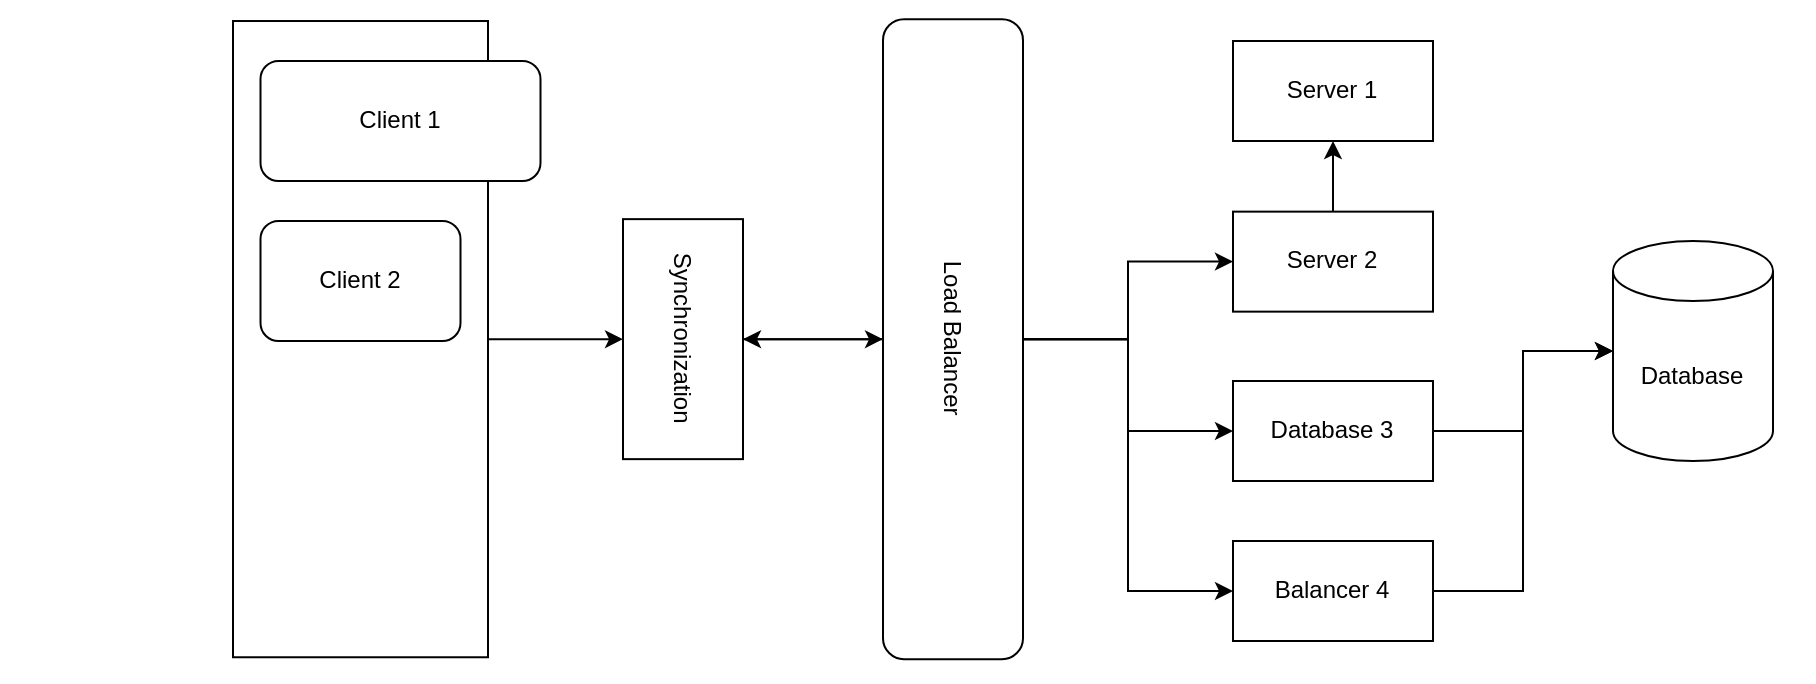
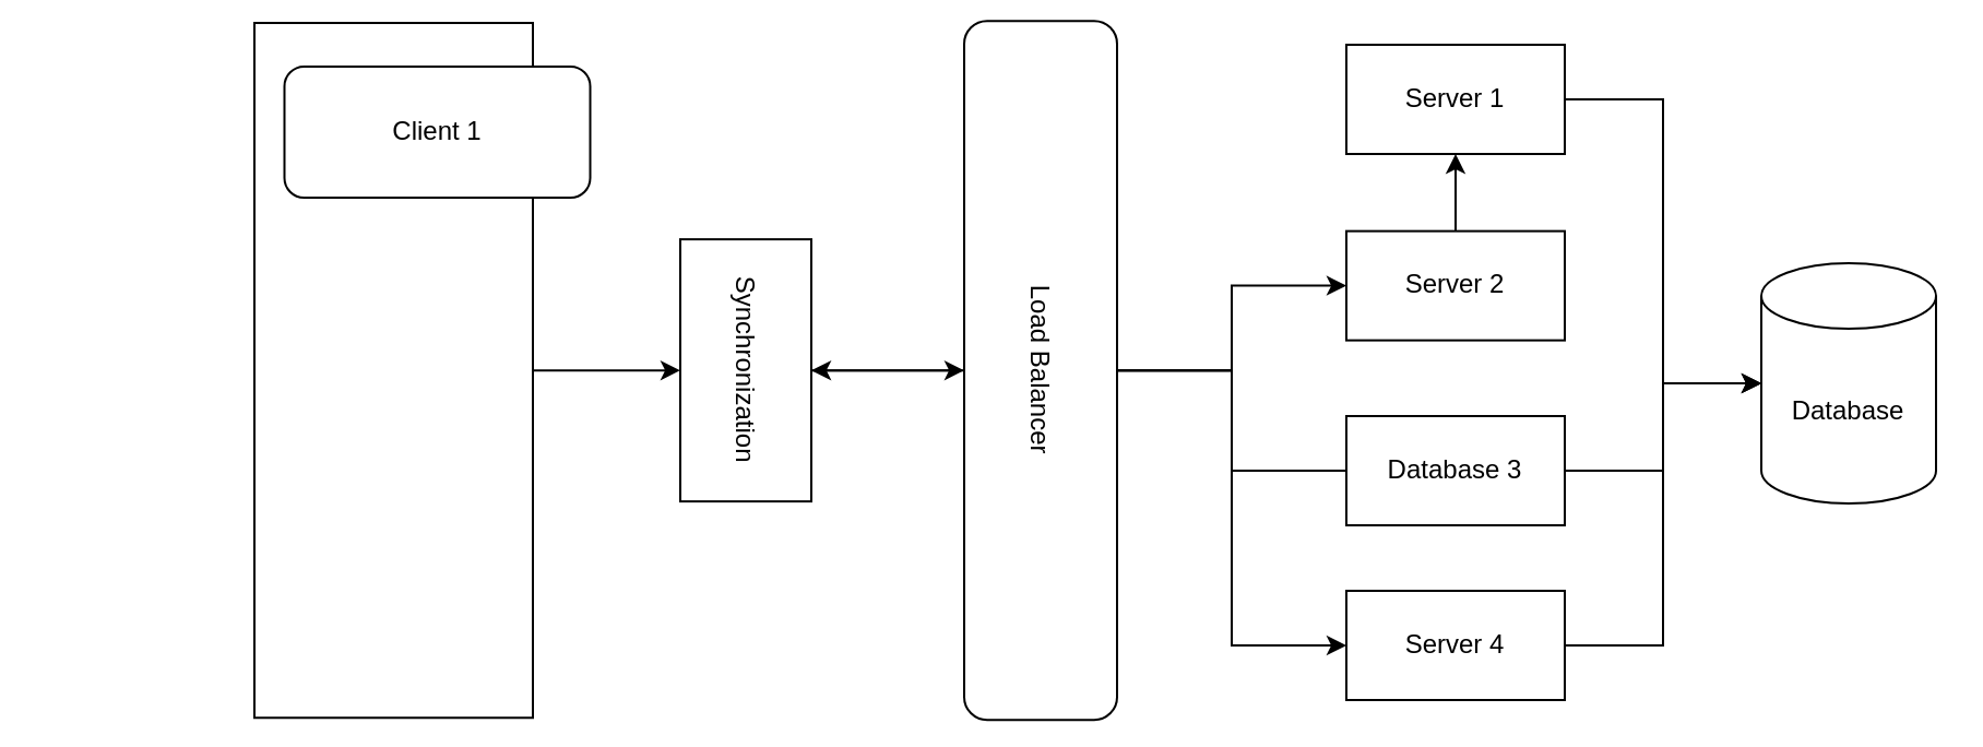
+ <mxCell id="11" style="edgeStyle=orthogonalEdgeStyle;rounded=0;orthogonalLoop=1;jettySize=auto;html=1;entryX=0;entryY=0.5;entryDx=0;entryDy=0;entryPerimeter=0;" edge="1" parent="1" source="12" target="19"><mxGeometry relative="1" as="geometry" /></mxCell>
- <mxCell id="5" value="Client 2" style="rounded=1;whiteSpace=wrap;html=1;" vertex="1" parent="1"><mxGeometry x="129.75" y="110" width="100" height="60" as="geometry" /></mxCell>
- <mxCell id="7" style="edgeStyle=orthogonalEdgeStyle;rounded=0;orthogonalLoop=1;jettySize=auto;html=1;" edge="1" parent="1" source="10" target="16"><mxGeometry relative="1" as="geometry" /></mxCell>
+ <mxCell id="7" style="edgeStyle=orthogonalEdgeStyle;rounded=0;orthogonalLoop=1;jettySize=auto;html=1;endArrow=none;" edge="1" parent="1" source="10" target="16"><mxGeometry relative="1" as="geometry" /></mxCell>
- <mxCell id="18" value="Balancer 4" style="rounded=0;whiteSpace=wrap;html=1;" vertex="1" parent="1"><mxGeometry x="616" y="270" width="100" height="50" as="geometry" /></mxCell>
+ <mxCell id="18" value="Server 4" style="rounded=0;whiteSpace=wrap;html=1;" vertex="1" parent="1"><mxGeometry x="616" y="270" width="100" height="50" as="geometry" /></mxCell>
